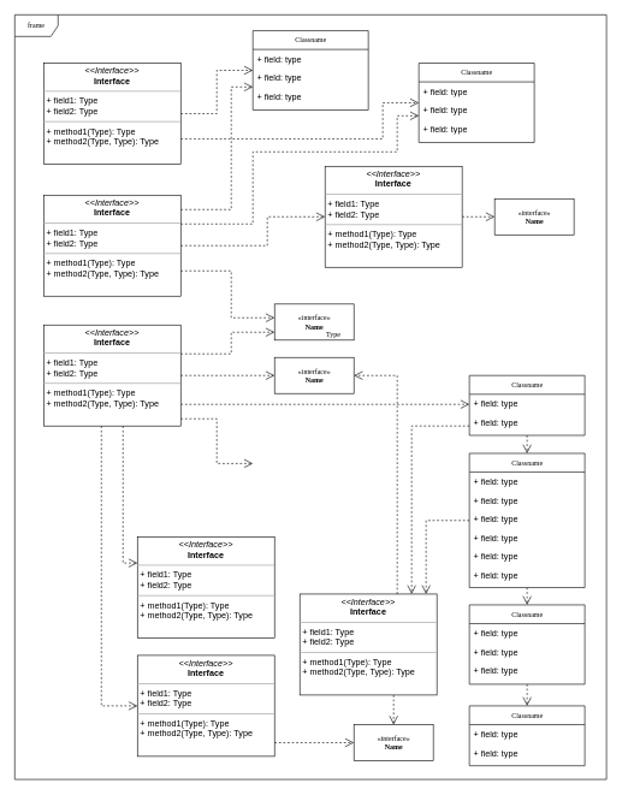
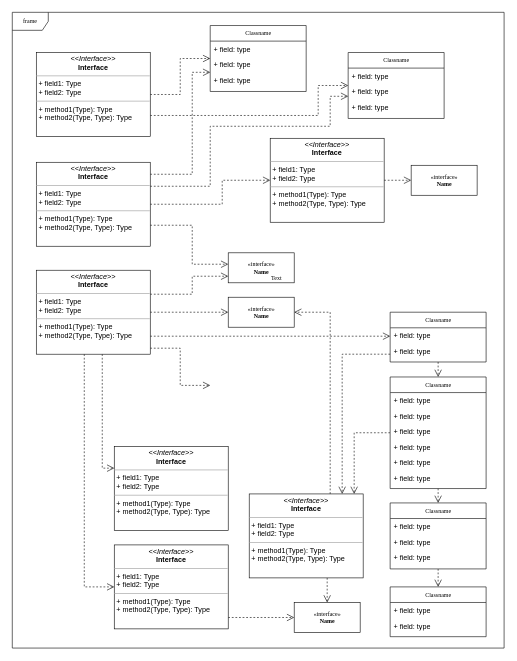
- <mxCell id="43" value="Type" style="text;html=1;resizable=0;points=[];autosize=1;align=left;verticalAlign=top;spacingTop=-4;fontSize=10;fontFamily=Verdana;fontColor=#000000;" parent="1" vertex="1"><mxGeometry x="450" y="454" width="40" height="10" as="geometry" /></mxCell>
+ <mxCell id="43" value="Text" style="text;html=1;resizable=0;points=[];autosize=1;align=left;verticalAlign=top;spacingTop=-4;fontSize=10;fontFamily=Verdana;fontColor=#000000;" parent="1" vertex="1"><mxGeometry x="450" y="454" width="40" height="10" as="geometry" /></mxCell>
